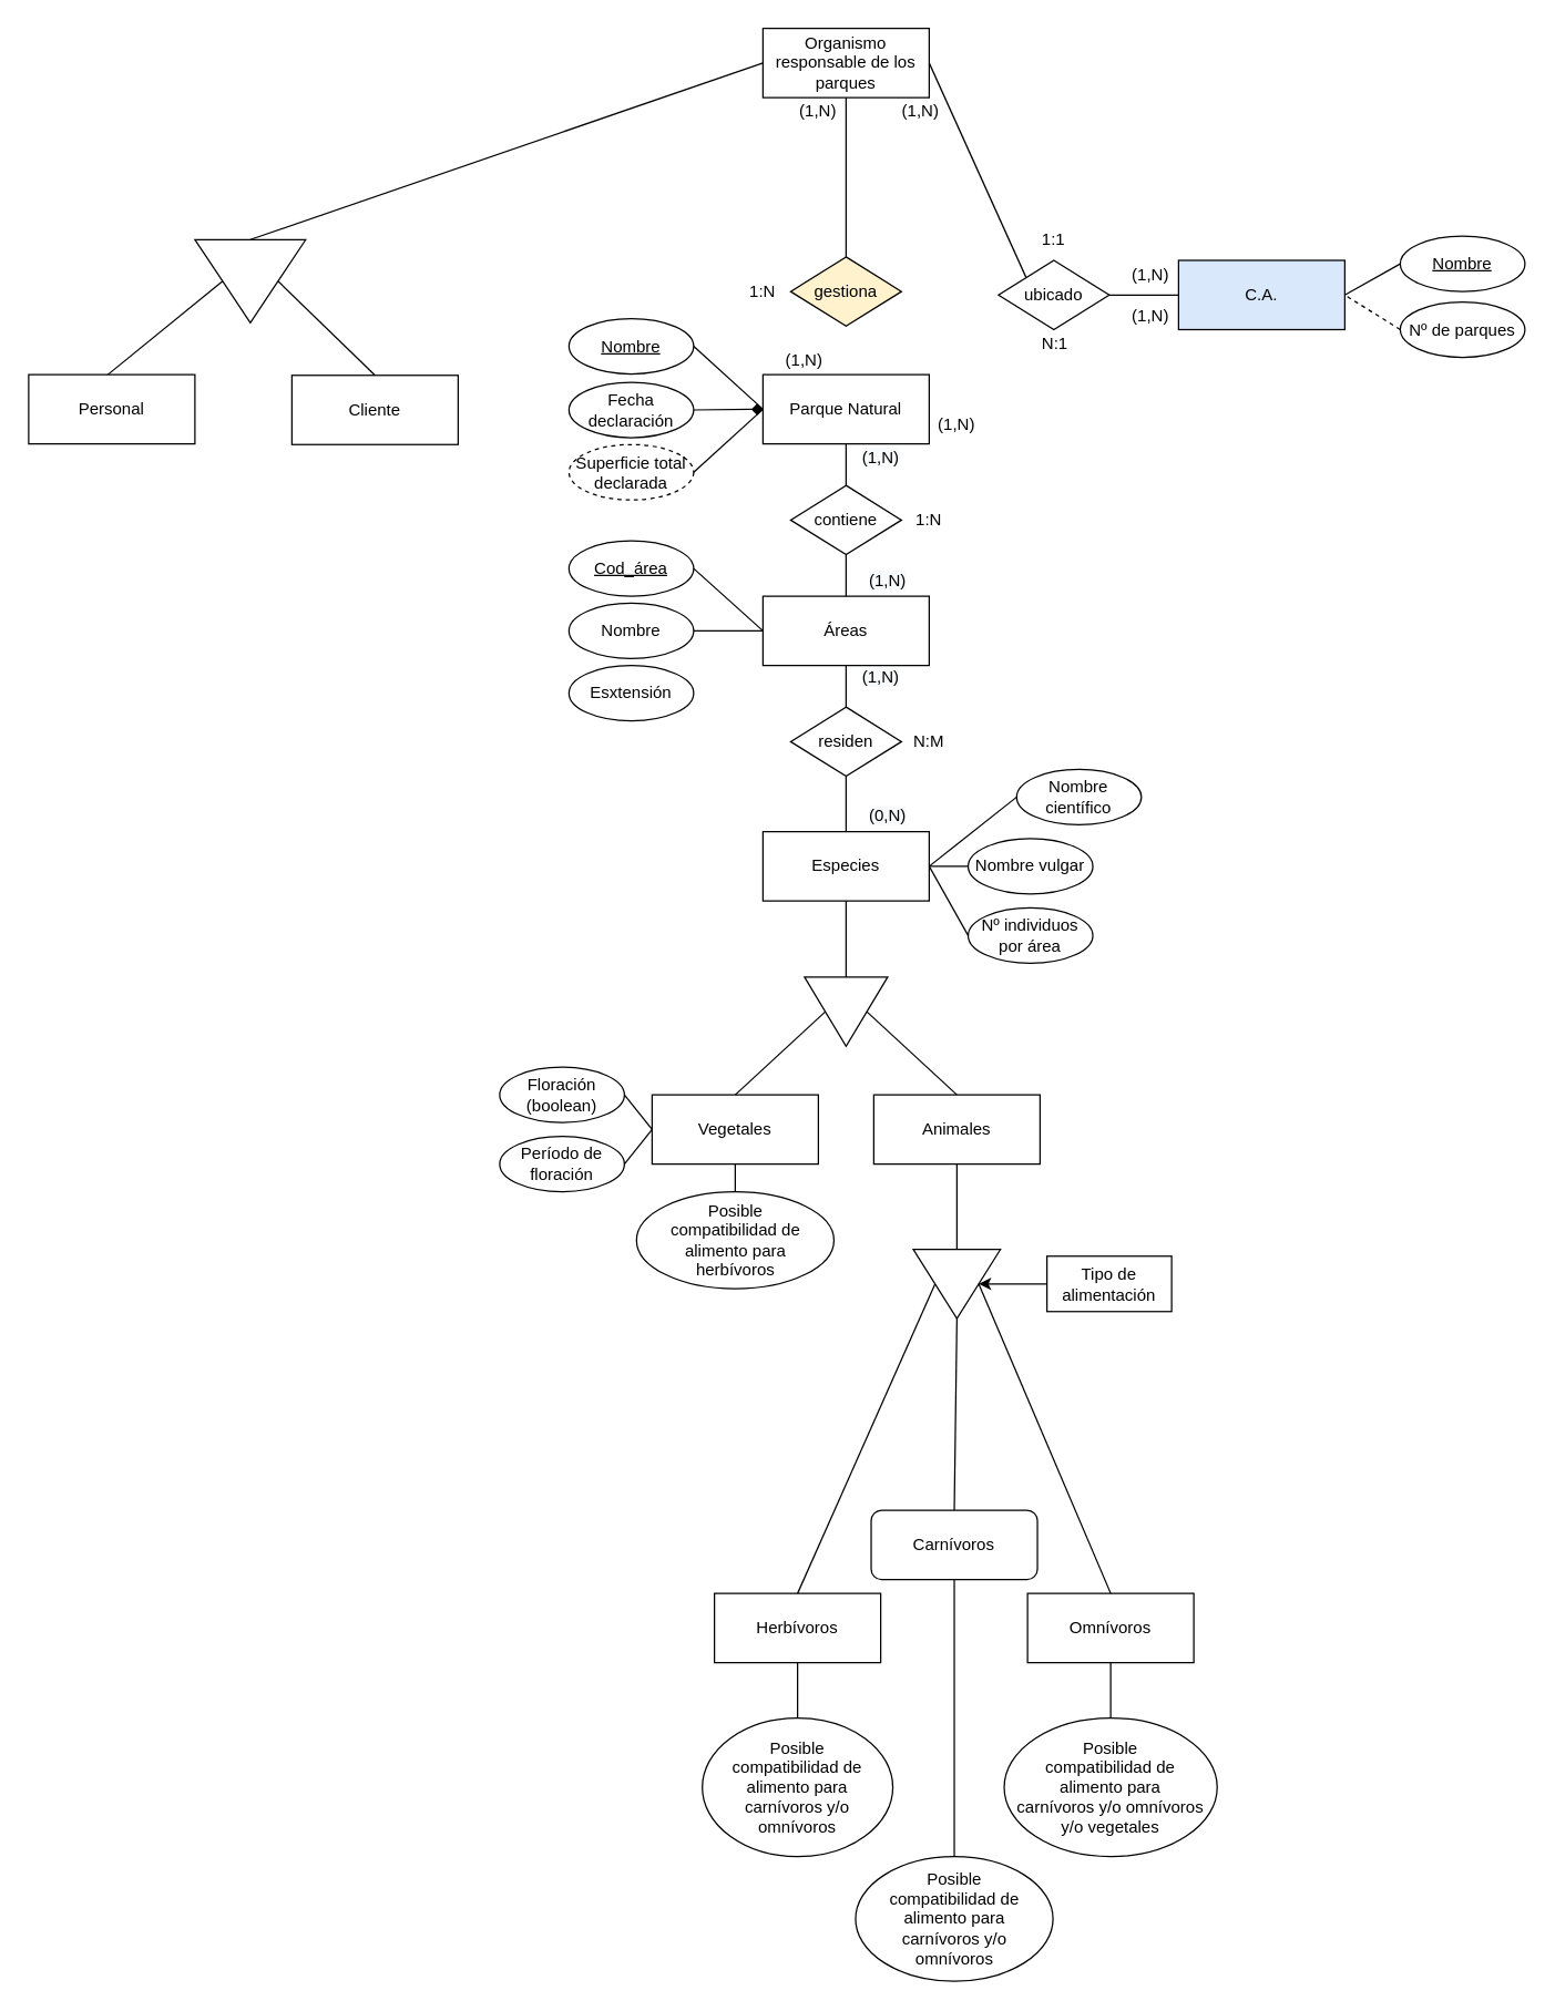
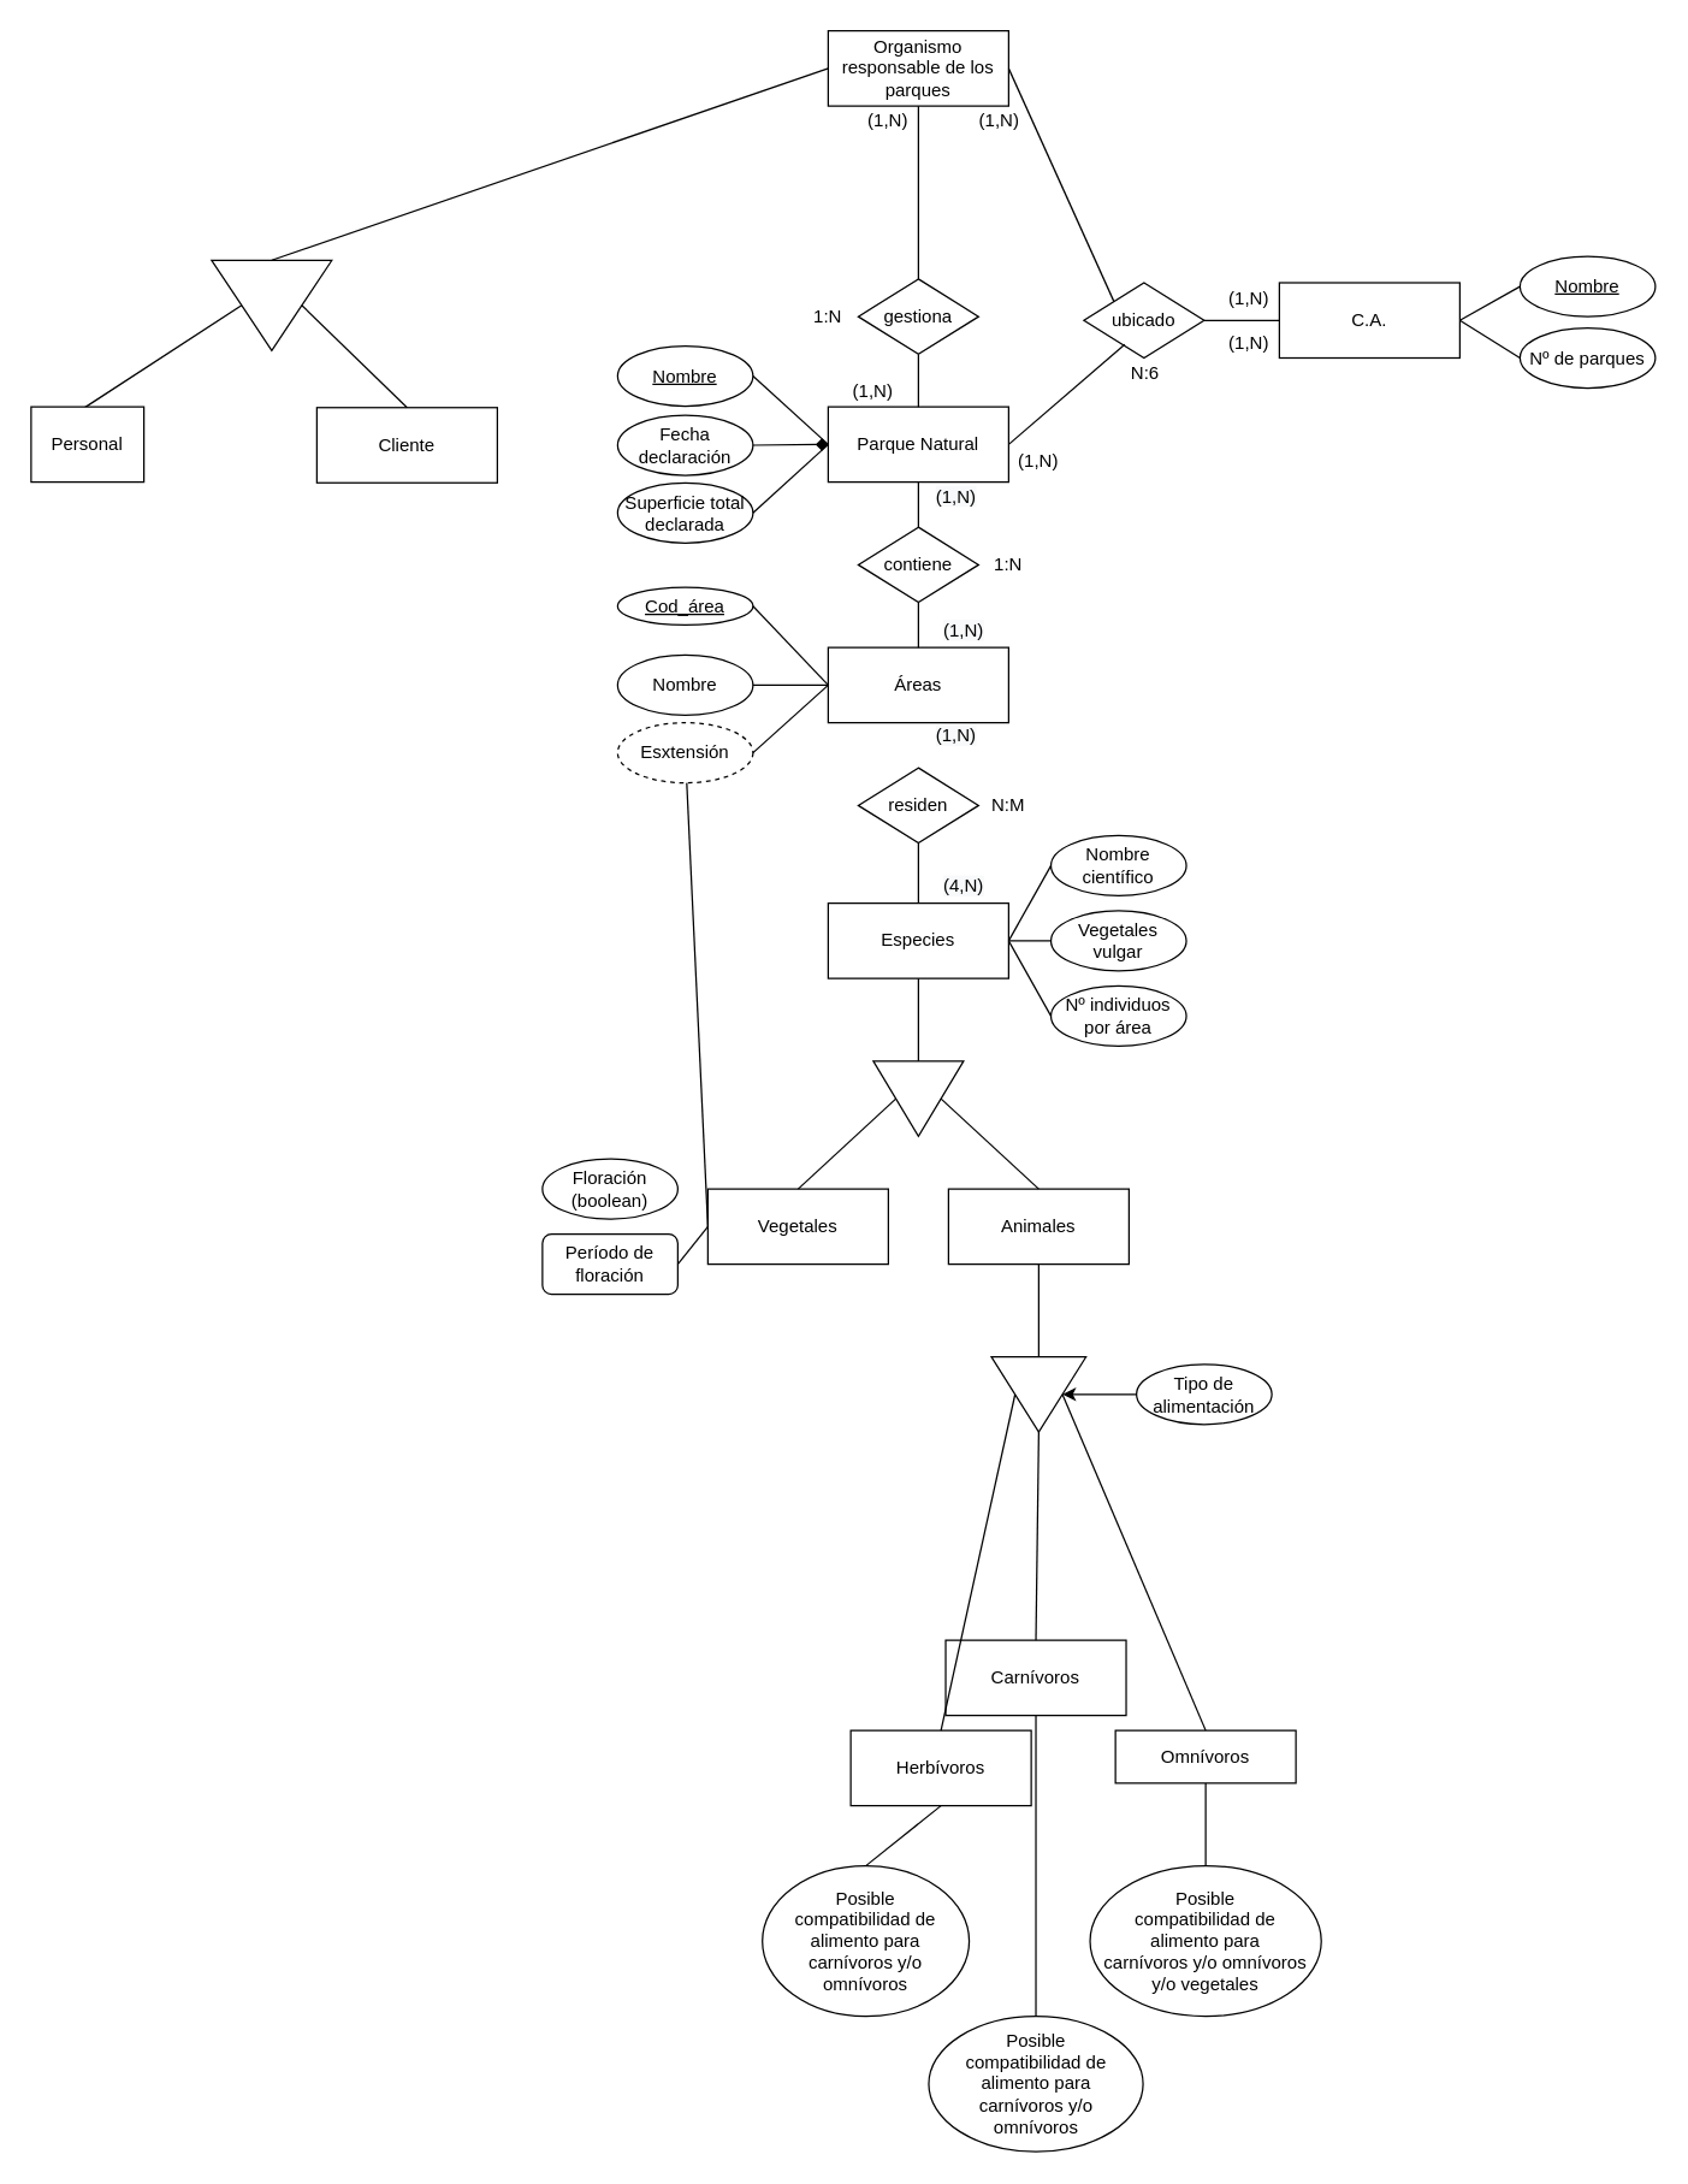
- <mxCell id="11" value="1:1" style="text;html=1;strokeColor=none;fillColor=none;align=center;verticalAlign=middle;whiteSpace=wrap;rounded=0;" parent="1" vertex="1"><mxGeometry x="740" y="162.5" width="40" height="20" as="geometry" /></mxCell>
- <mxCell id="10" value="gestiona" style="rhombus;whiteSpace=wrap;html=1;fillColor=#fff2cc;" parent="1" vertex="1"><mxGeometry x="570" y="185" width="80" height="50" as="geometry" /></mxCell>
+ <mxCell id="10" value="gestiona" style="rhombus;whiteSpace=wrap;html=1;" parent="1" vertex="1"><mxGeometry x="570" y="185" width="80" height="50" as="geometry" /></mxCell>
- <mxCell id="2" value="C.A." style="rounded=0;whiteSpace=wrap;html=1;fillColor=#dae8fc;" parent="1" vertex="1"><mxGeometry x="850" y="187.5" width="120" height="50" as="geometry" /></mxCell>
+ <mxCell id="2" value="C.A." style="rounded=0;whiteSpace=wrap;html=1;" parent="1" vertex="1"><mxGeometry x="850" y="187.5" width="120" height="50" as="geometry" /></mxCell>
- <mxCell id="33" value="" style="endArrow=none;html=1;exitX=0;exitY=0.5;exitDx=0;exitDy=0;entryX=1;entryY=0.5;entryDx=0;entryDy=0;dashed=1;" parent="1" source="29" target="2" edge="1"><mxGeometry width="50" height="50" relative="1" as="geometry"><mxPoint x="1020" y="200" as="sourcePoint" /><mxPoint x="980" y="222.5" as="targetPoint" /></mxGeometry></mxCell>
+ <mxCell id="33" value="" style="endArrow=none;html=1;exitX=0;exitY=0.5;exitDx=0;exitDy=0;entryX=1;entryY=0.5;entryDx=0;entryDy=0;" parent="1" source="29" target="2" edge="1"><mxGeometry width="50" height="50" relative="1" as="geometry"><mxPoint x="1020" y="200" as="sourcePoint" /><mxPoint x="980" y="222.5" as="targetPoint" /></mxGeometry></mxCell>
- <mxCell id="7" value="N:1" style="text;html=1;strokeColor=none;fillColor=none;align=center;verticalAlign=middle;whiteSpace=wrap;rounded=0;" parent="1" vertex="1"><mxGeometry x="741" y="237.5" width="40" height="20" as="geometry" /></mxCell>
+ <mxCell id="7" value="N:6" style="text;html=1;strokeColor=none;fillColor=none;align=center;verticalAlign=middle;whiteSpace=wrap;rounded=0;" parent="1" vertex="1"><mxGeometry x="741" y="237.5" width="40" height="20" as="geometry" /></mxCell>
+ <mxCell id="19" value="" style="endArrow=none;html=1;exitX=0.5;exitY=1;exitDx=0;exitDy=0;entryX=0.5;entryY=0;entryDx=0;entryDy=0;" parent="1" source="10" target="5" edge="1"><mxGeometry width="50" height="50" relative="1" as="geometry"><mxPoint x="680" y="135" as="sourcePoint" /><mxPoint x="750" y="217.5" as="targetPoint" /></mxGeometry></mxCell>
+ <mxCell id="13" value="" style="endArrow=none;html=1;exitX=1;exitY=0.5;exitDx=0;exitDy=0;entryX=0.34;entryY=0.82;entryDx=0;entryDy=0;entryPerimeter=0;" parent="1" source="5" target="6" edge="1"><mxGeometry width="50" height="50" relative="1" as="geometry"><mxPoint x="680" y="135" as="sourcePoint" /><mxPoint x="750" y="217.5" as="targetPoint" /></mxGeometry></mxCell>
- <mxCell id="86" value="Personal" style="rounded=0;whiteSpace=wrap;html=1;" vertex="1" parent="1"><mxGeometry x="20" y="270" width="120" height="50" as="geometry" /></mxCell>
+ <mxCell id="86" value="Personal" style="rounded=0;whiteSpace=wrap;html=1;" vertex="1" parent="1"><mxGeometry x="20" y="270" width="75" height="50" as="geometry" /></mxCell>
- <mxCell id="31" value="Superficie total declarada" style="ellipse;whiteSpace=wrap;html=1;dashed=1;" parent="1" vertex="1"><mxGeometry x="410" y="320.5" width="90" height="40" as="geometry" /></mxCell>
+ <mxCell id="31" value="Superficie total declarada" style="ellipse;whiteSpace=wrap;html=1;" parent="1" vertex="1"><mxGeometry x="410" y="320.5" width="90" height="40" as="geometry" /></mxCell>
- <mxCell id="27" value="&lt;u&gt;Cod_área&lt;/u&gt;" style="ellipse;whiteSpace=wrap;html=1;" parent="1" vertex="1"><mxGeometry x="410" y="390" width="90" height="40" as="geometry" /></mxCell>
+ <mxCell id="27" value="&lt;u&gt;Cod_área&lt;/u&gt;" style="ellipse;whiteSpace=wrap;html=1;" parent="1" vertex="1"><mxGeometry x="410" y="390" width="90" height="25" as="geometry" /></mxCell>
+ <mxCell id="39" value="" style="endArrow=none;html=1;exitX=1;exitY=0.5;exitDx=0;exitDy=0;entryX=0;entryY=0.5;entryDx=0;entryDy=0;" parent="1" source="28" target="22" edge="1"><mxGeometry width="50" height="50" relative="1" as="geometry"><mxPoint x="510" y="465" as="sourcePoint" /><mxPoint x="560" y="465" as="targetPoint" /></mxGeometry></mxCell>
- <mxCell id="49" value="" style="endArrow=none;html=1;entryX=0.5;entryY=1;entryDx=0;entryDy=0;exitX=0.5;exitY=0;exitDx=0;exitDy=0;" parent="1" source="40" target="22" edge="1"><mxGeometry width="50" height="50" relative="1" as="geometry"><mxPoint x="620" y="610" as="sourcePoint" /><mxPoint x="620" y="570" as="targetPoint" /></mxGeometry></mxCell>
- <mxCell id="28" value="Esxtensión" style="ellipse;whiteSpace=wrap;html=1;" parent="1" vertex="1"><mxGeometry x="410" y="480" width="90" height="40" as="geometry" /></mxCell>
+ <mxCell id="28" value="Esxtensión" style="ellipse;whiteSpace=wrap;html=1;dashed=1;" parent="1" vertex="1"><mxGeometry x="410" y="480" width="90" height="40" as="geometry" /></mxCell>
- <mxCell id="50" value="Nombre científico" style="ellipse;whiteSpace=wrap;html=1;" parent="1" vertex="1"><mxGeometry x="733.13" y="555" width="90" height="40" as="geometry" /></mxCell>
+ <mxCell id="50" value="Nombre científico" style="ellipse;whiteSpace=wrap;html=1;" parent="1" vertex="1"><mxGeometry x="698.13" y="555" width="90" height="40" as="geometry" /></mxCell>
- <mxCell id="83" value="&lt;span style=&quot;color: rgb(0 , 0 , 0) ; font-family: &amp;#34;helvetica&amp;#34; ; font-size: 12px ; font-style: normal ; font-weight: 400 ; letter-spacing: normal ; text-align: center ; text-indent: 0px ; text-transform: none ; word-spacing: 0px ; background-color: rgb(248 , 249 , 250) ; display: inline ; float: none&quot;&gt;(0,N)&lt;/span&gt;" style="text;whiteSpace=wrap;html=1;" vertex="1" parent="1"><mxGeometry x="625.12" y="575" width="50" height="30" as="geometry" /></mxCell>
+ <mxCell id="83" value="&lt;span style=&quot;color: rgb(0 , 0 , 0) ; font-family: &amp;#34;helvetica&amp;#34; ; font-size: 12px ; font-style: normal ; font-weight: 400 ; letter-spacing: normal ; text-align: center ; text-indent: 0px ; text-transform: none ; word-spacing: 0px ; background-color: rgb(248 , 249 , 250) ; display: inline ; float: none&quot;&gt;(4,N)&lt;/span&gt;" style="text;whiteSpace=wrap;html=1;" vertex="1" parent="1"><mxGeometry x="625.12" y="575" width="50" height="30" as="geometry" /></mxCell>
- <mxCell id="51" value="Nombre vulgar" style="ellipse;whiteSpace=wrap;html=1;" parent="1" vertex="1"><mxGeometry x="698.13" y="605" width="90" height="40" as="geometry" /></mxCell>
+ <mxCell id="51" value="Vegetales vulgar" style="ellipse;whiteSpace=wrap;html=1;" parent="1" vertex="1"><mxGeometry x="698.13" y="605" width="90" height="40" as="geometry" /></mxCell>
- <mxCell id="76" value="" style="endArrow=none;html=1;entryX=1;entryY=0.5;entryDx=0;entryDy=0;exitX=0;exitY=0.5;exitDx=0;exitDy=0;" edge="1" parent="1" source="43" target="53"><mxGeometry width="50" height="50" relative="1" as="geometry"><mxPoint x="605" y="740" as="sourcePoint" /><mxPoint x="540" y="800" as="targetPoint" /></mxGeometry></mxCell>
+ <mxCell id="76" value="" style="endArrow=none;html=1;exitX=0;exitY=0.5;exitDx=0;exitDy=0;" edge="1" parent="1" source="43" target="28"><mxGeometry width="50" height="50" relative="1" as="geometry"><mxPoint x="605" y="740" as="sourcePoint" /><mxPoint x="540" y="800" as="targetPoint" /></mxGeometry></mxCell>
- <mxCell id="54" value="Período de floración" style="ellipse;whiteSpace=wrap;html=1;" parent="1" vertex="1"><mxGeometry x="360" y="820" width="90" height="40" as="geometry" /></mxCell>
+ <mxCell id="54" value="Período de floración" style="whiteSpace=wrap;html=1;rounded=1;" parent="1" vertex="1"><mxGeometry x="360" y="820" width="90" height="40" as="geometry" /></mxCell>
- <mxCell id="72" value="" style="endArrow=none;html=1;entryX=0.5;entryY=1;entryDx=0;entryDy=0;exitX=0.5;exitY=0;exitDx=0;exitDy=0;" edge="1" parent="1" source="65" target="43"><mxGeometry width="50" height="50" relative="1" as="geometry"><mxPoint x="785" y="1290" as="sourcePoint" /><mxPoint x="785" y="1260" as="targetPoint" /></mxGeometry></mxCell>
- <mxCell id="65" value="Posible&lt;br&gt;compatibilidad de alimento para&lt;br&gt;herbívoros&lt;br&gt;" style="ellipse;whiteSpace=wrap;html=1;" vertex="1" parent="1"><mxGeometry x="458.75" y="860" width="142.5" height="70" as="geometry" /></mxCell>
- <mxCell id="58" value="Tipo de alimentación" style="whiteSpace=wrap;html=1;rounded=0;" parent="1" vertex="1"><mxGeometry x="755" y="906.5" width="90" height="40" as="geometry" /></mxCell>
+ <mxCell id="58" value="Tipo de alimentación" style="ellipse;whiteSpace=wrap;html=1;" parent="1" vertex="1"><mxGeometry x="755" y="906.5" width="90" height="40" as="geometry" /></mxCell>
- <mxCell id="55" value="Carnívoros" style="whiteSpace=wrap;html=1;rounded=1;" parent="1" vertex="1"><mxGeometry x="628.12" y="1090" width="120" height="50" as="geometry" /></mxCell>
+ <mxCell id="55" value="Carnívoros" style="rounded=0;whiteSpace=wrap;html=1;" parent="1" vertex="1"><mxGeometry x="628.12" y="1090" width="120" height="50" as="geometry" /></mxCell>
- <mxCell id="59" value="Herbívoros" style="rounded=0;whiteSpace=wrap;html=1;" parent="1" vertex="1"><mxGeometry x="515" y="1150" width="120" height="50" as="geometry" /></mxCell>
+ <mxCell id="59" value="Herbívoros" style="rounded=0;whiteSpace=wrap;html=1;" parent="1" vertex="1"><mxGeometry x="565" y="1150" width="120" height="50" as="geometry" /></mxCell>
- <mxCell id="60" value="Omnívoros" style="rounded=0;whiteSpace=wrap;html=1;" parent="1" vertex="1"><mxGeometry x="741" y="1150" width="120" height="50" as="geometry" /></mxCell>
+ <mxCell id="60" value="Omnívoros" style="rounded=0;whiteSpace=wrap;html=1;" parent="1" vertex="1"><mxGeometry x="741" y="1150" width="120" height="35" as="geometry" /></mxCell>
